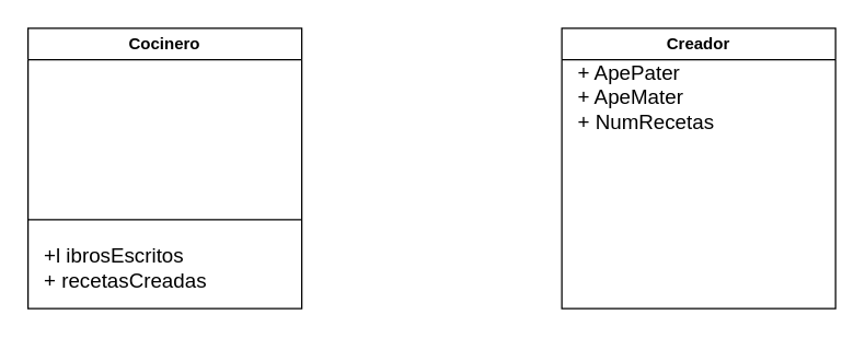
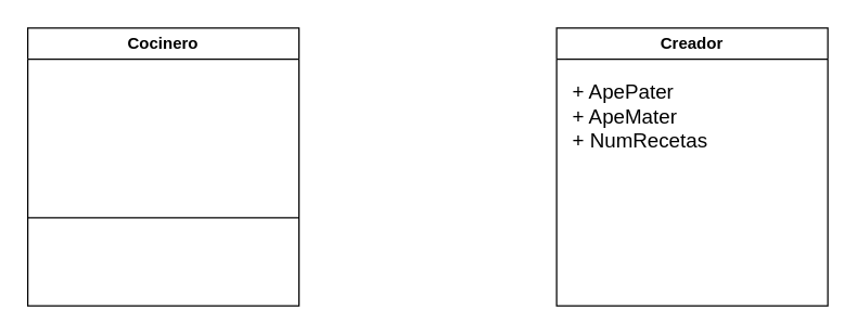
- <mxCell id="6" value="+ ApePater&lt;div&gt;+ ApeMater&lt;/div&gt;&lt;div&gt;+ NumRecetas&lt;/div&gt;" style="text;html=1;align=left;verticalAlign=middle;resizable=0;points=[];autosize=1;strokeColor=none;fillColor=none;fontSize=15;" vertex="1" parent="5"><mxGeometry x="10" y="15" width="120" height="70" as="geometry" /></mxCell>
+ <mxCell id="6" value="+ ApePater&lt;div&gt;+ ApeMater&lt;/div&gt;&lt;div&gt;+ NumRecetas&lt;/div&gt;" style="text;html=1;align=left;verticalAlign=middle;resizable=0;points=[];autosize=1;strokeColor=none;fillColor=none;fontSize=15;" vertex="1" parent="5"><mxGeometry x="10" y="30" width="120" height="70" as="geometry" /></mxCell>
- <mxCell id="4" value="+l ibrosEscritos&lt;div&gt;+ recetasCreadas&lt;/div&gt;" style="text;html=1;align=left;verticalAlign=middle;resizable=0;points=[];autosize=1;strokeColor=none;fillColor=none;fontSize=15;" vertex="1" parent="2"><mxGeometry x="10" y="150" width="140" height="50" as="geometry" /></mxCell>
